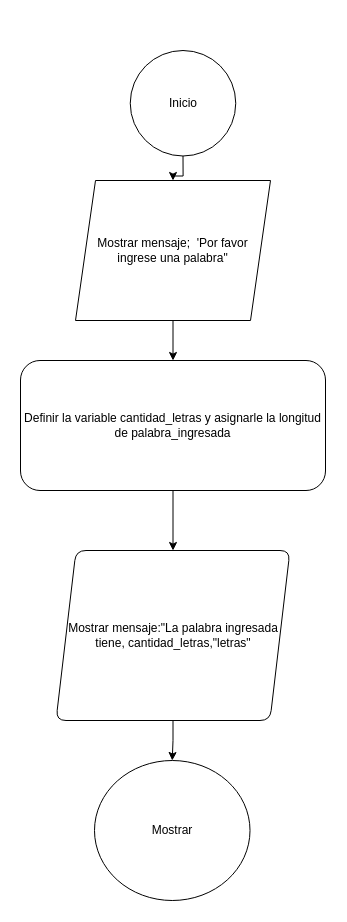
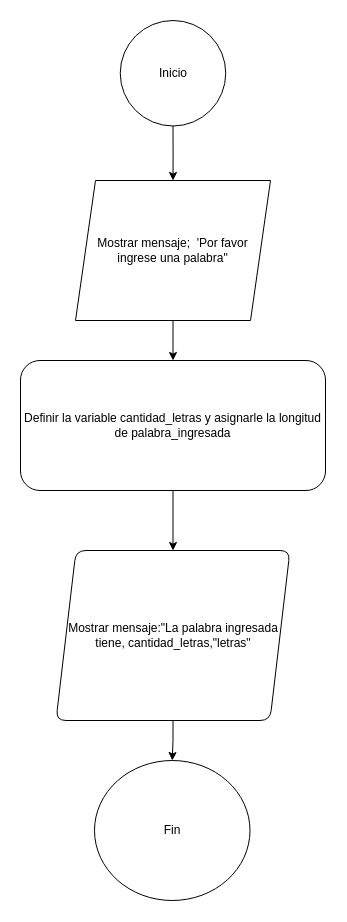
- <mxCell id="3" value="Inicio" style="ellipse;whiteSpace=wrap;html=1;aspect=fixed;" vertex="1" parent="1"><mxGeometry x="129.75" y="50" width="105.5" height="105.5" as="geometry" /></mxCell>
+ <mxCell id="3" value="Inicio" style="ellipse;whiteSpace=wrap;html=1;aspect=fixed;" vertex="1" parent="1"><mxGeometry x="119.75" width="105.5" height="105.5" as="geometry" y="20" /></mxCell>
- <mxCell id="10" value="Mostrar" style="ellipse;whiteSpace=wrap;html=1;rounded=1;" vertex="1" parent="1"><mxGeometry x="94" y="760" width="155.5" height="140" as="geometry" /></mxCell>
+ <mxCell id="10" value="Fin" style="ellipse;whiteSpace=wrap;html=1;rounded=1;" vertex="1" parent="1"><mxGeometry x="94" y="760" width="155.5" height="140" as="geometry" /></mxCell>
